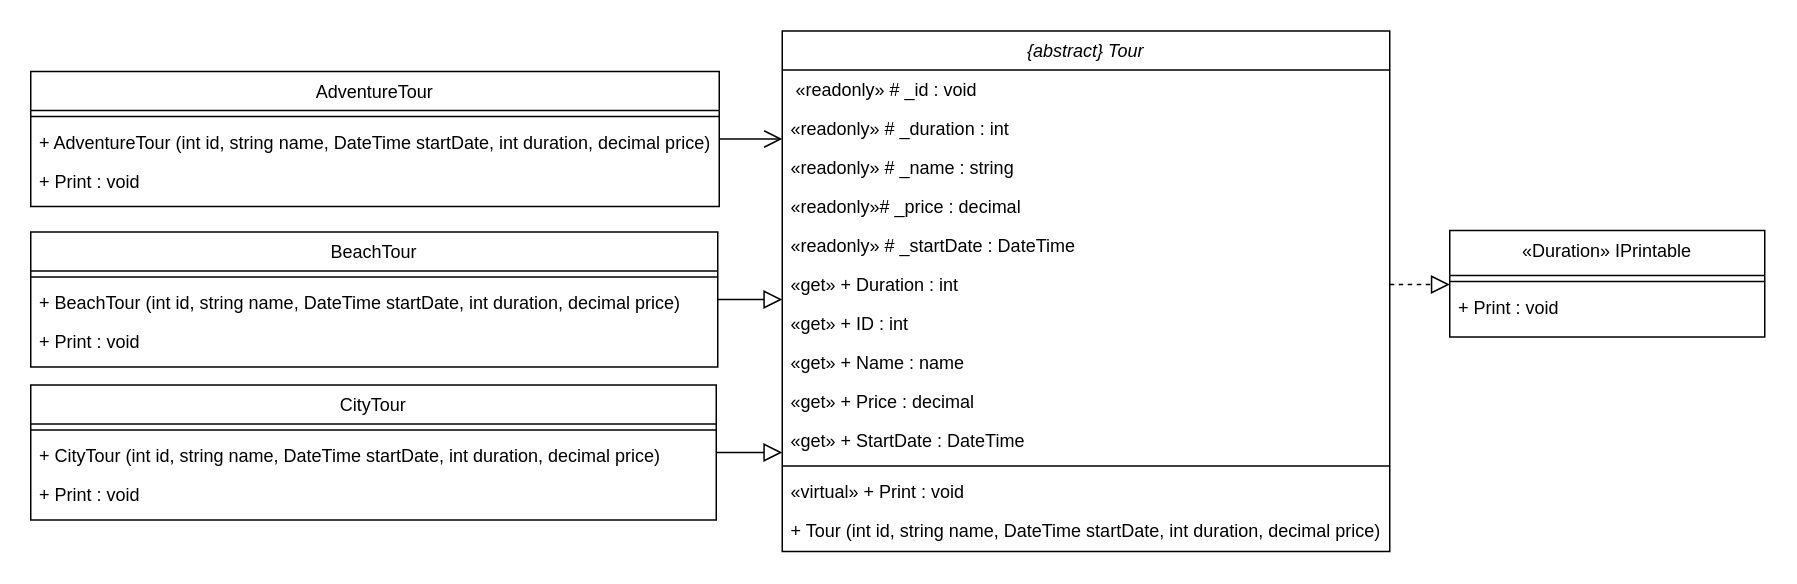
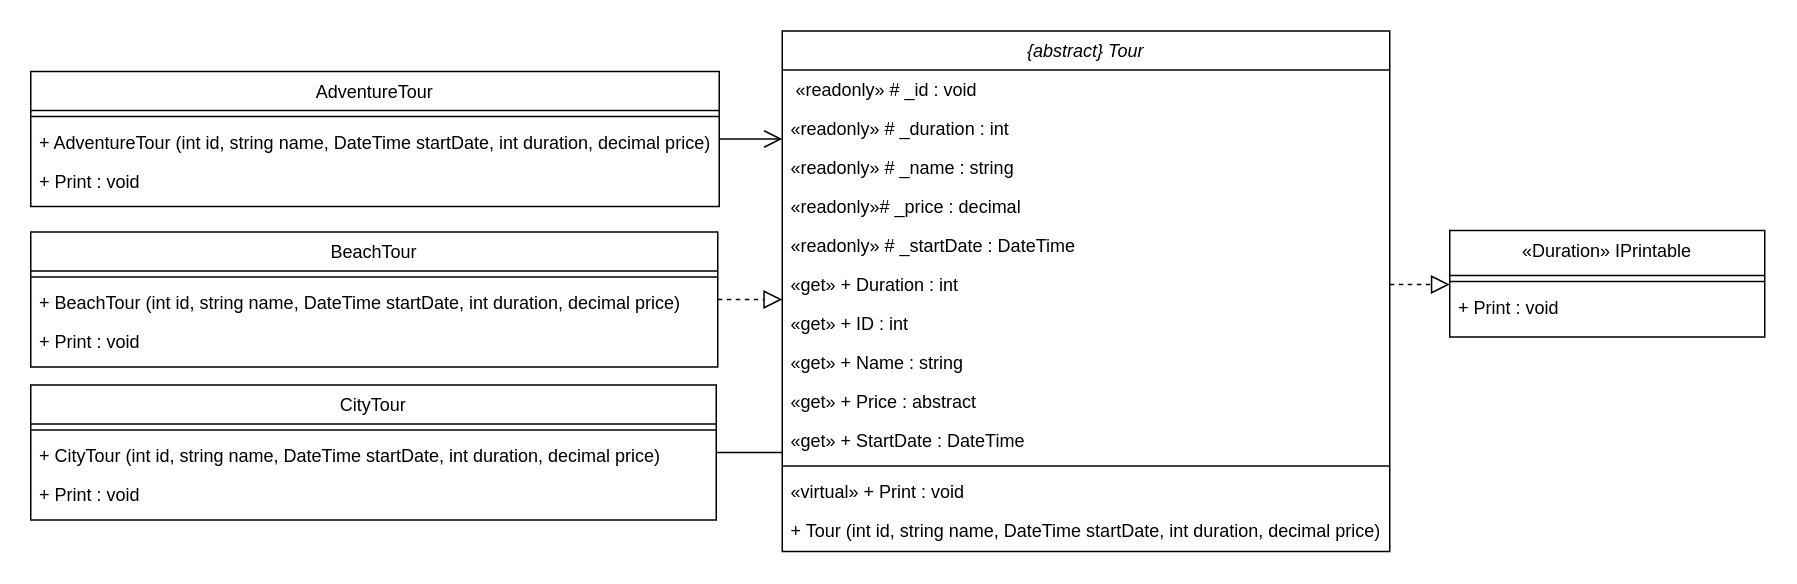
- <mxCell id="34" value="" style="endArrow=block;endSize=10;endFill=0;shadow=0;strokeWidth=1;rounded=0;curved=0;edgeStyle=elbowEdgeStyle;elbow=vertical;" parent="1" source="30" target="2" edge="1"><mxGeometry width="160" relative="1" as="geometry"><mxPoint x="771" y="731" as="sourcePoint" /><mxPoint x="798" y="376" as="targetPoint" /></mxGeometry></mxCell>
+ <mxCell id="34" value="" style="endArrow=block;endSize=10;endFill=0;shadow=0;strokeWidth=1;rounded=0;curved=0;edgeStyle=elbowEdgeStyle;elbow=vertical;dashed=1;" parent="1" source="30" target="2" edge="1"><mxGeometry width="160" relative="1" as="geometry"><mxPoint x="771" y="731" as="sourcePoint" /><mxPoint x="798" y="376" as="targetPoint" /></mxGeometry></mxCell>
- <mxCell id="10" value="«get» + Name : name" style="text;align=left;verticalAlign=top;spacingLeft=4;spacingRight=4;overflow=hidden;rotatable=0;points=[[0,0.5],[1,0.5]];portConstraint=eastwest;rounded=0;shadow=0;html=0;" parent="2" vertex="1"><mxGeometry y="208" width="405" height="26" as="geometry" /></mxCell>
+ <mxCell id="10" value="«get» + Name : string" style="text;align=left;verticalAlign=top;spacingLeft=4;spacingRight=4;overflow=hidden;rotatable=0;points=[[0,0.5],[1,0.5]];portConstraint=eastwest;rounded=0;shadow=0;html=0;" parent="2" vertex="1"><mxGeometry y="208" width="405" height="26" as="geometry" /></mxCell>
- <mxCell id="11" value="«get» + Price : decimal" style="text;align=left;verticalAlign=top;spacingLeft=4;spacingRight=4;overflow=hidden;rotatable=0;points=[[0,0.5],[1,0.5]];portConstraint=eastwest;rounded=0;shadow=0;html=0;" parent="2" vertex="1"><mxGeometry y="234" width="405" height="26" as="geometry" /></mxCell>
+ <mxCell id="11" value="«get» + Price : abstract" style="text;align=left;verticalAlign=top;spacingLeft=4;spacingRight=4;overflow=hidden;rotatable=0;points=[[0,0.5],[1,0.5]];portConstraint=eastwest;rounded=0;shadow=0;html=0;" parent="2" vertex="1"><mxGeometry y="234" width="405" height="26" as="geometry" /></mxCell>
- <mxCell id="21" value="" style="endArrow=block;endSize=10;endFill=0;shadow=0;strokeWidth=1;rounded=0;curved=0;edgeStyle=elbowEdgeStyle;elbow=vertical;" parent="1" source="26" target="2" edge="1"><mxGeometry width="160" relative="1" as="geometry"><mxPoint x="911" y="581" as="sourcePoint" /><mxPoint x="831" y="411" as="targetPoint" /></mxGeometry></mxCell>
+ <mxCell id="21" value="" style="endArrow=none;endSize=10;endFill=0;shadow=0;strokeWidth=1;rounded=0;curved=0;edgeStyle=elbowEdgeStyle;elbow=vertical;" parent="1" source="26" target="2" edge="1"><mxGeometry width="160" relative="1" as="geometry"><mxPoint x="911" y="581" as="sourcePoint" /><mxPoint x="831" y="411" as="targetPoint" /></mxGeometry></mxCell>
